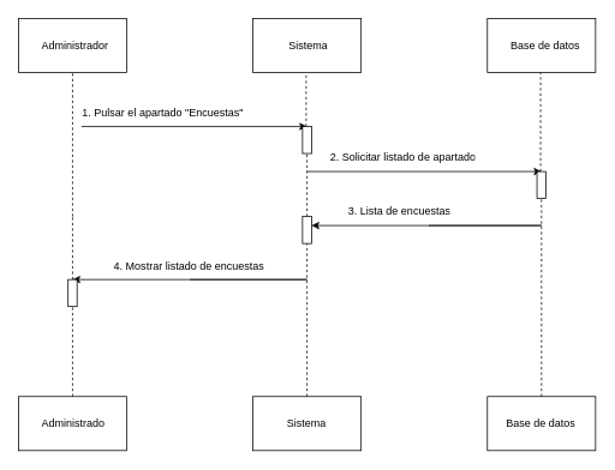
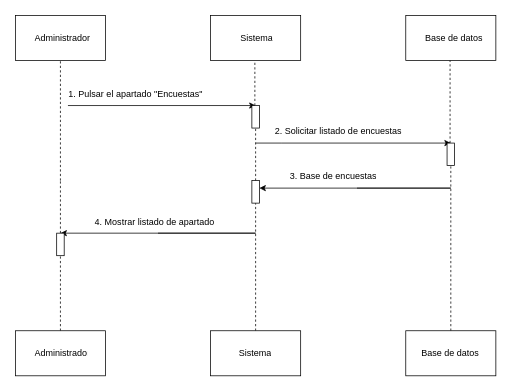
- <mxCell id="19" value="&lt;font style=&quot;vertical-align: inherit;&quot;&gt;&lt;font style=&quot;vertical-align: inherit;&quot;&gt;2. Solicitar listado de apartado&lt;/font&gt;&lt;/font&gt;" style="text;strokeColor=none;fillColor=none;align=left;verticalAlign=middle;spacingLeft=4;spacingRight=4;overflow=hidden;points=[[0,0.5],[1,0.5]];portConstraint=eastwest;rotatable=0;whiteSpace=wrap;html=1;" vertex="1" parent="1"><mxGeometry x="360" y="160" width="230" height="30" as="geometry" /></mxCell>
+ <mxCell id="19" value="&lt;font style=&quot;vertical-align: inherit;&quot;&gt;&lt;font style=&quot;vertical-align: inherit;&quot;&gt;2. Solicitar listado de encuestas&lt;/font&gt;&lt;/font&gt;" style="text;strokeColor=none;fillColor=none;align=left;verticalAlign=middle;spacingLeft=4;spacingRight=4;overflow=hidden;points=[[0,0.5],[1,0.5]];portConstraint=eastwest;rotatable=0;whiteSpace=wrap;html=1;" vertex="1" parent="1"><mxGeometry x="360" y="160" width="230" height="30" as="geometry" /></mxCell>
- <mxCell id="23" value="&lt;font style=&quot;vertical-align: inherit;&quot;&gt;&lt;font style=&quot;vertical-align: inherit;&quot;&gt;3. Lista de encuestas&lt;/font&gt;&lt;/font&gt;" style="text;strokeColor=none;fillColor=none;align=left;verticalAlign=middle;spacingLeft=4;spacingRight=4;overflow=hidden;points=[[0,0.5],[1,0.5]];portConstraint=eastwest;rotatable=0;whiteSpace=wrap;html=1;" vertex="1" parent="1"><mxGeometry x="380" y="220" width="160" height="30" as="geometry" /></mxCell>
+ <mxCell id="23" value="&lt;font style=&quot;vertical-align: inherit;&quot;&gt;&lt;font style=&quot;vertical-align: inherit;&quot;&gt;3. Base de encuestas&lt;/font&gt;&lt;/font&gt;" style="text;strokeColor=none;fillColor=none;align=left;verticalAlign=middle;spacingLeft=4;spacingRight=4;overflow=hidden;points=[[0,0.5],[1,0.5]];portConstraint=eastwest;rotatable=0;whiteSpace=wrap;html=1;" vertex="1" parent="1"><mxGeometry x="380" y="220" width="160" height="30" as="geometry" /></mxCell>
- <mxCell id="25" value="&lt;font style=&quot;vertical-align: inherit;&quot;&gt;&lt;font style=&quot;vertical-align: inherit;&quot;&gt;&lt;font style=&quot;vertical-align: inherit;&quot;&gt;&lt;font style=&quot;vertical-align: inherit;&quot;&gt;4. Mostrar listado de encuestas&lt;/font&gt;&lt;/font&gt;&lt;/font&gt;&lt;/font&gt;" style="text;strokeColor=none;fillColor=none;align=left;verticalAlign=middle;spacingLeft=4;spacingRight=4;overflow=hidden;points=[[0,0.5],[1,0.5]];portConstraint=eastwest;rotatable=0;whiteSpace=wrap;html=1;" vertex="1" parent="1"><mxGeometry x="120" y="280" width="230" height="30" as="geometry" /></mxCell>
+ <mxCell id="25" value="&lt;font style=&quot;vertical-align: inherit;&quot;&gt;&lt;font style=&quot;vertical-align: inherit;&quot;&gt;&lt;font style=&quot;vertical-align: inherit;&quot;&gt;&lt;font style=&quot;vertical-align: inherit;&quot;&gt;4. Mostrar listado de apartado&lt;/font&gt;&lt;/font&gt;&lt;/font&gt;&lt;/font&gt;" style="text;strokeColor=none;fillColor=none;align=left;verticalAlign=middle;spacingLeft=4;spacingRight=4;overflow=hidden;points=[[0,0.5],[1,0.5]];portConstraint=eastwest;rotatable=0;whiteSpace=wrap;html=1;" vertex="1" parent="1"><mxGeometry x="120" y="280" width="230" height="30" as="geometry" /></mxCell>
